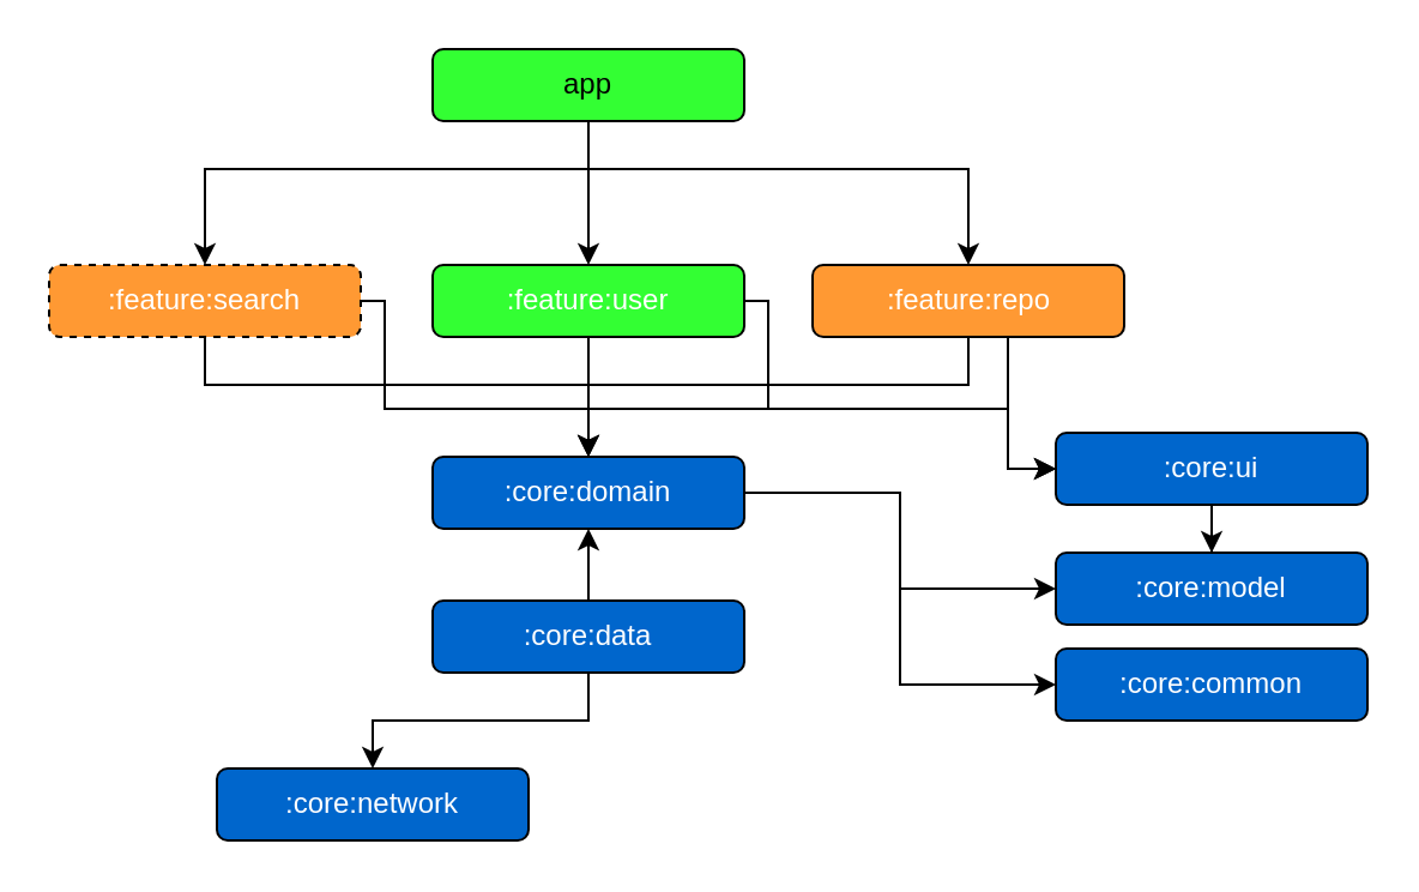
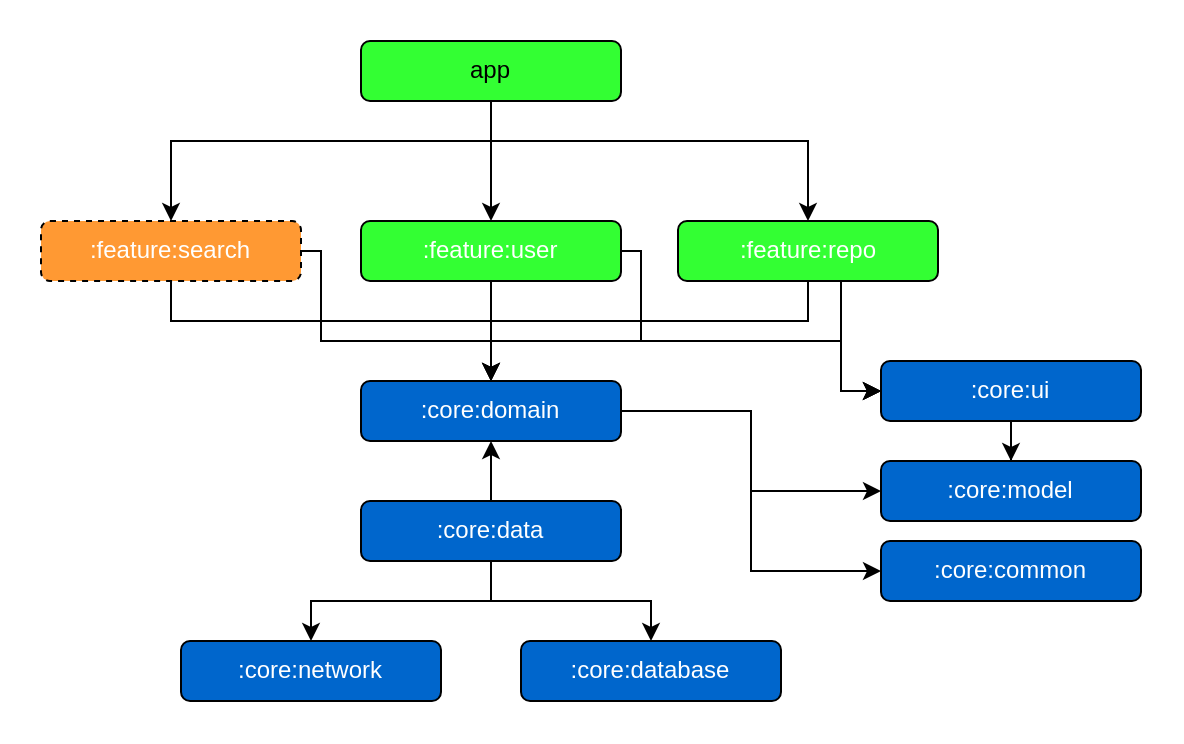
- <mxCell id="11" value=":feature:repo" style="rounded=1;whiteSpace=wrap;html=1;fillColor=#FF9933;fontStyle=0;fontColor=#FFFFFF;" parent="1" vertex="1"><mxGeometry x="338.5" y="110" width="130" height="30" as="geometry" /></mxCell>
+ <mxCell id="11" value=":feature:repo" style="rounded=1;whiteSpace=wrap;html=1;fillColor=#33ff33;fontStyle=0;fontColor=#FFFFFF;" parent="1" vertex="1"><mxGeometry x="338.5" y="110" width="130" height="30" as="geometry" /></mxCell>
+ <mxCell id="22" style="edgeStyle=orthogonalEdgeStyle;rounded=0;orthogonalLoop=1;jettySize=auto;html=1;entryX=0.5;entryY=0;entryDx=0;entryDy=0;fontStyle=0" parent="1" source="24" target="27" edge="1"><mxGeometry relative="1" as="geometry" /></mxCell>
+ <mxCell id="27" value=":core:database" style="rounded=1;whiteSpace=wrap;html=1;fontStyle=0;fillColor=#0066CC;fontColor=#FFFFFF;" parent="1" vertex="1"><mxGeometry x="260" y="320" width="130" height="30" as="geometry" /></mxCell>
